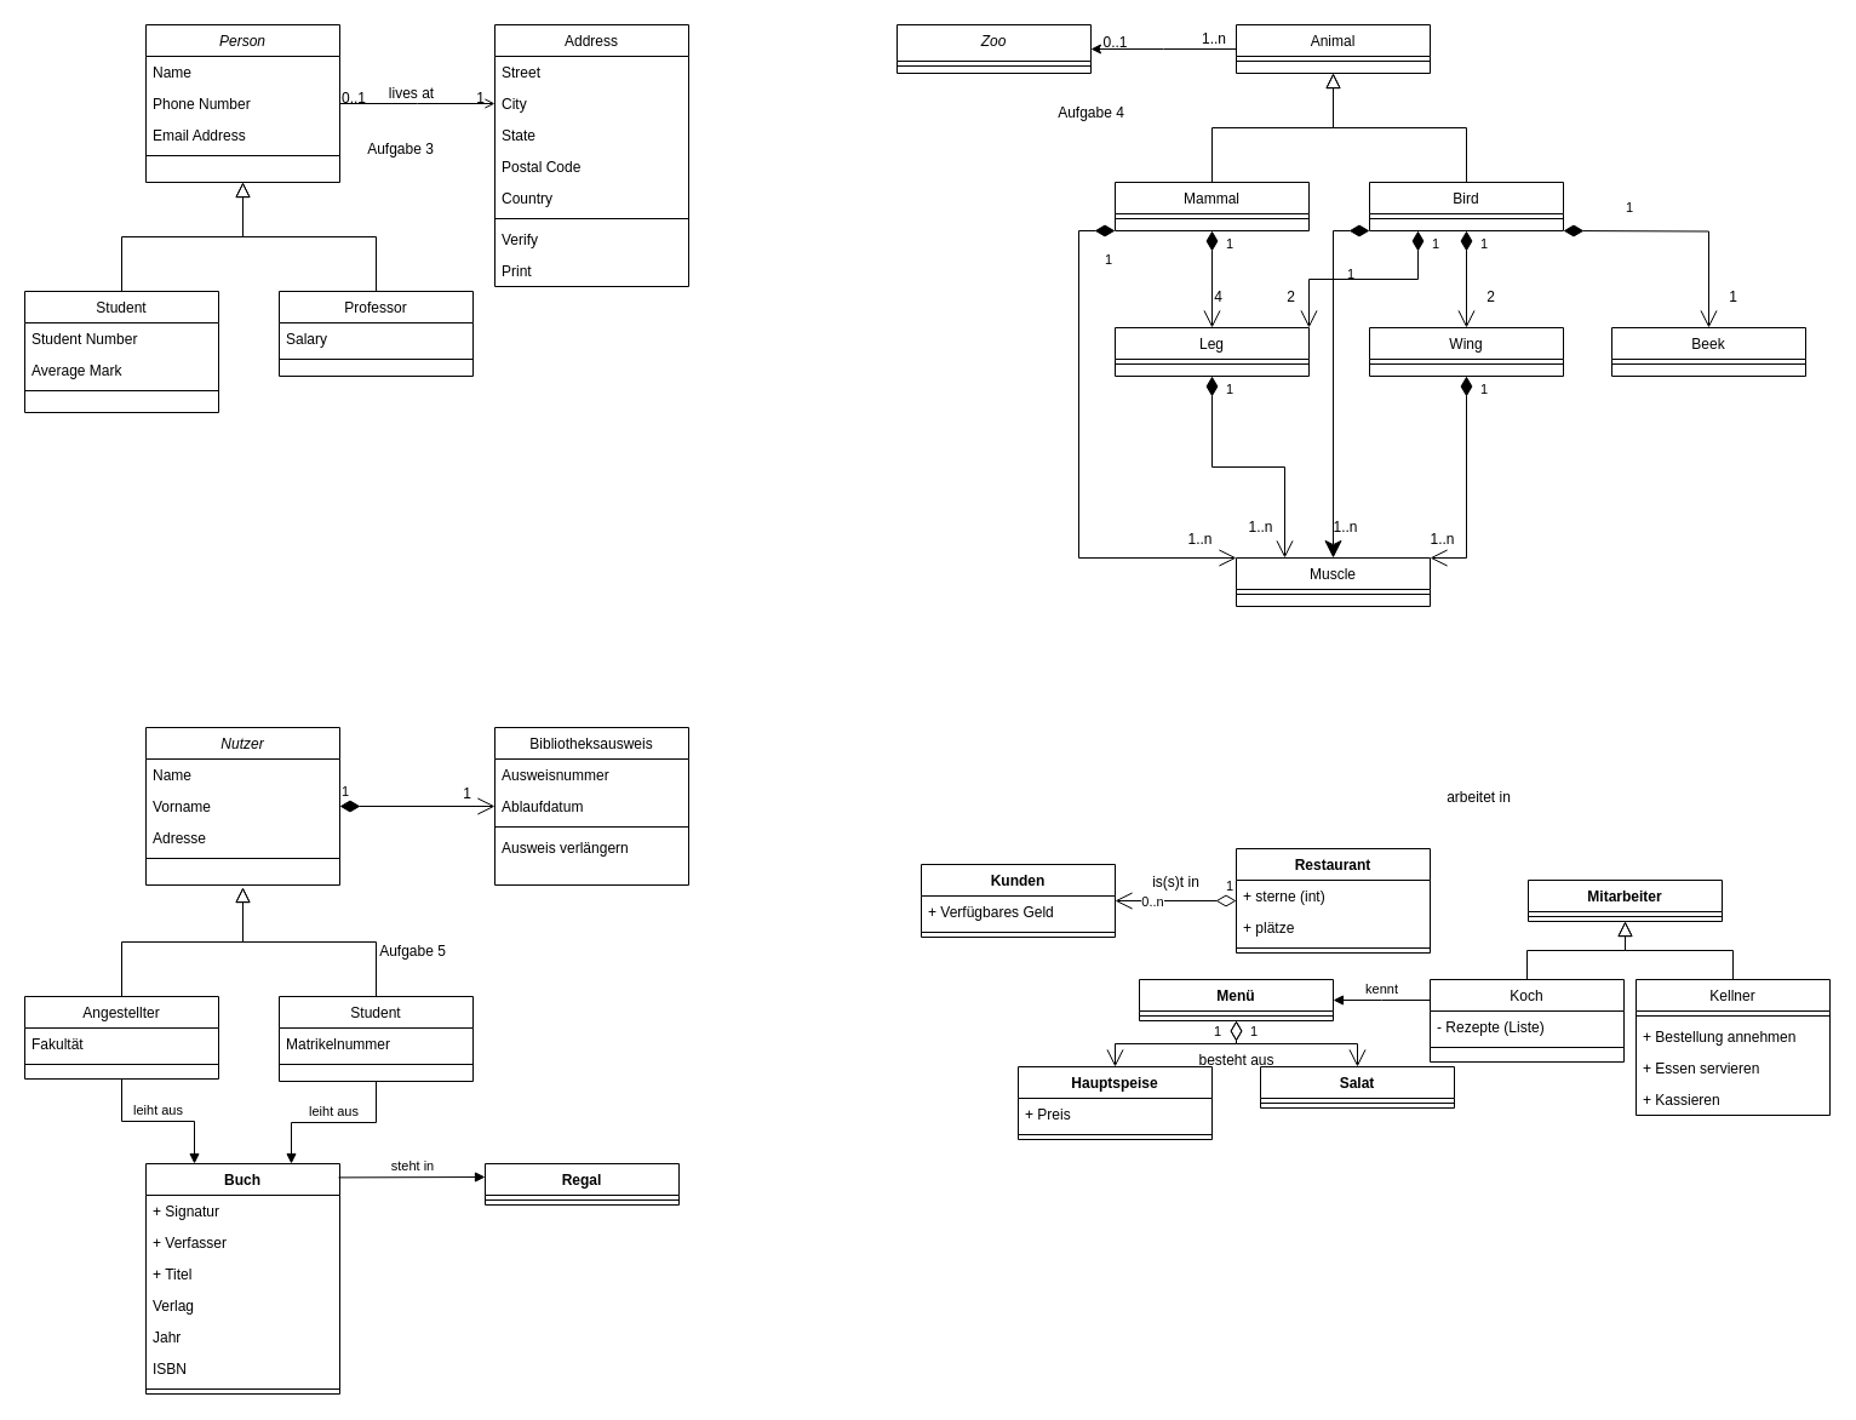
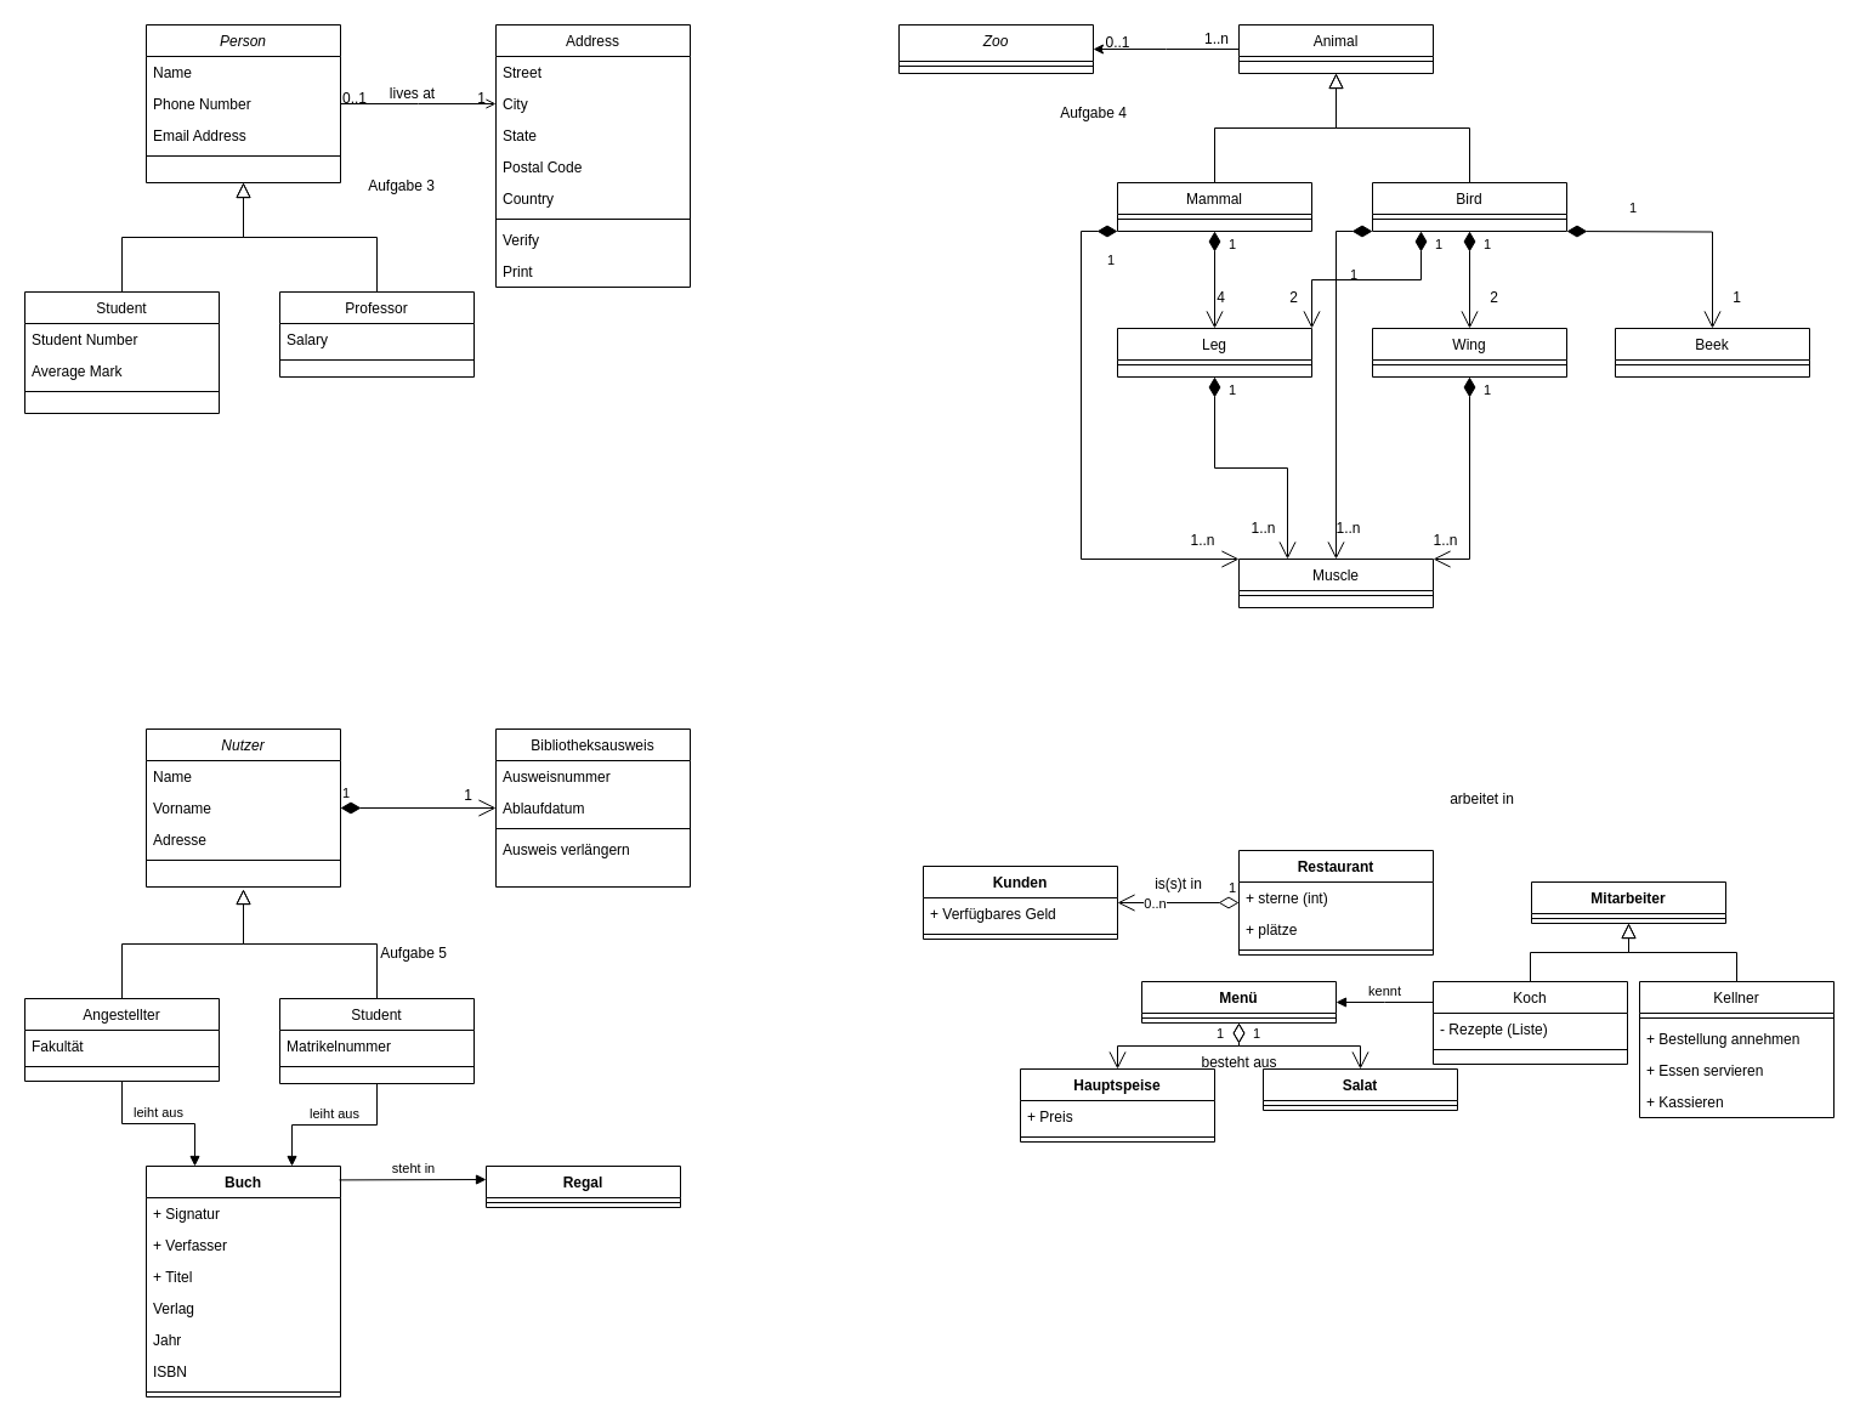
- <mxCell id="29" value="Aufgabe 3" style="text;html=1;align=center;verticalAlign=middle;resizable=0;points=[];autosize=1;strokeColor=none;fillColor=none;" parent="1" vertex="1"><mxGeometry x="290" y="108" width="80" height="30" as="geometry" /></mxCell>
+ <mxCell id="29" value="Aufgabe 3" style="text;html=1;align=center;verticalAlign=middle;resizable=0;points=[];autosize=1;strokeColor=none;fillColor=none;" parent="1" vertex="1"><mxGeometry x="290" y="138" width="80" height="30" as="geometry" /></mxCell>
- <mxCell id="58" value="1" style="endArrow=classic;html=1;endSize=12;startArrow=diamondThin;startSize=14;startFill=1;edgeStyle=orthogonalEdgeStyle;align=left;verticalAlign=bottom;rounded=0;exitX=0;exitY=1;exitDx=0;exitDy=0;entryX=0.5;entryY=0;entryDx=0;entryDy=0;" parent="1" source="40" target="45" edge="1"><mxGeometry x="-0.5" y="10" relative="1" as="geometry"><mxPoint x="1030" y="220" as="sourcePoint" /><mxPoint x="1030" y="300" as="targetPoint" /><mxPoint as="offset" /><Array as="points"><mxPoint x="1100" y="190" /></Array></mxGeometry></mxCell>
+ <mxCell id="58" value="1" style="endArrow=open;html=1;endSize=12;startArrow=diamondThin;startSize=14;startFill=1;edgeStyle=orthogonalEdgeStyle;align=left;verticalAlign=bottom;rounded=0;exitX=0;exitY=1;exitDx=0;exitDy=0;entryX=0.5;entryY=0;entryDx=0;entryDy=0;" parent="1" source="40" target="45" edge="1"><mxGeometry x="-0.5" y="10" relative="1" as="geometry"><mxPoint x="1030" y="220" as="sourcePoint" /><mxPoint x="1030" y="300" as="targetPoint" /><mxPoint as="offset" /><Array as="points"><mxPoint x="1100" y="190" /></Array></mxGeometry></mxCell>
